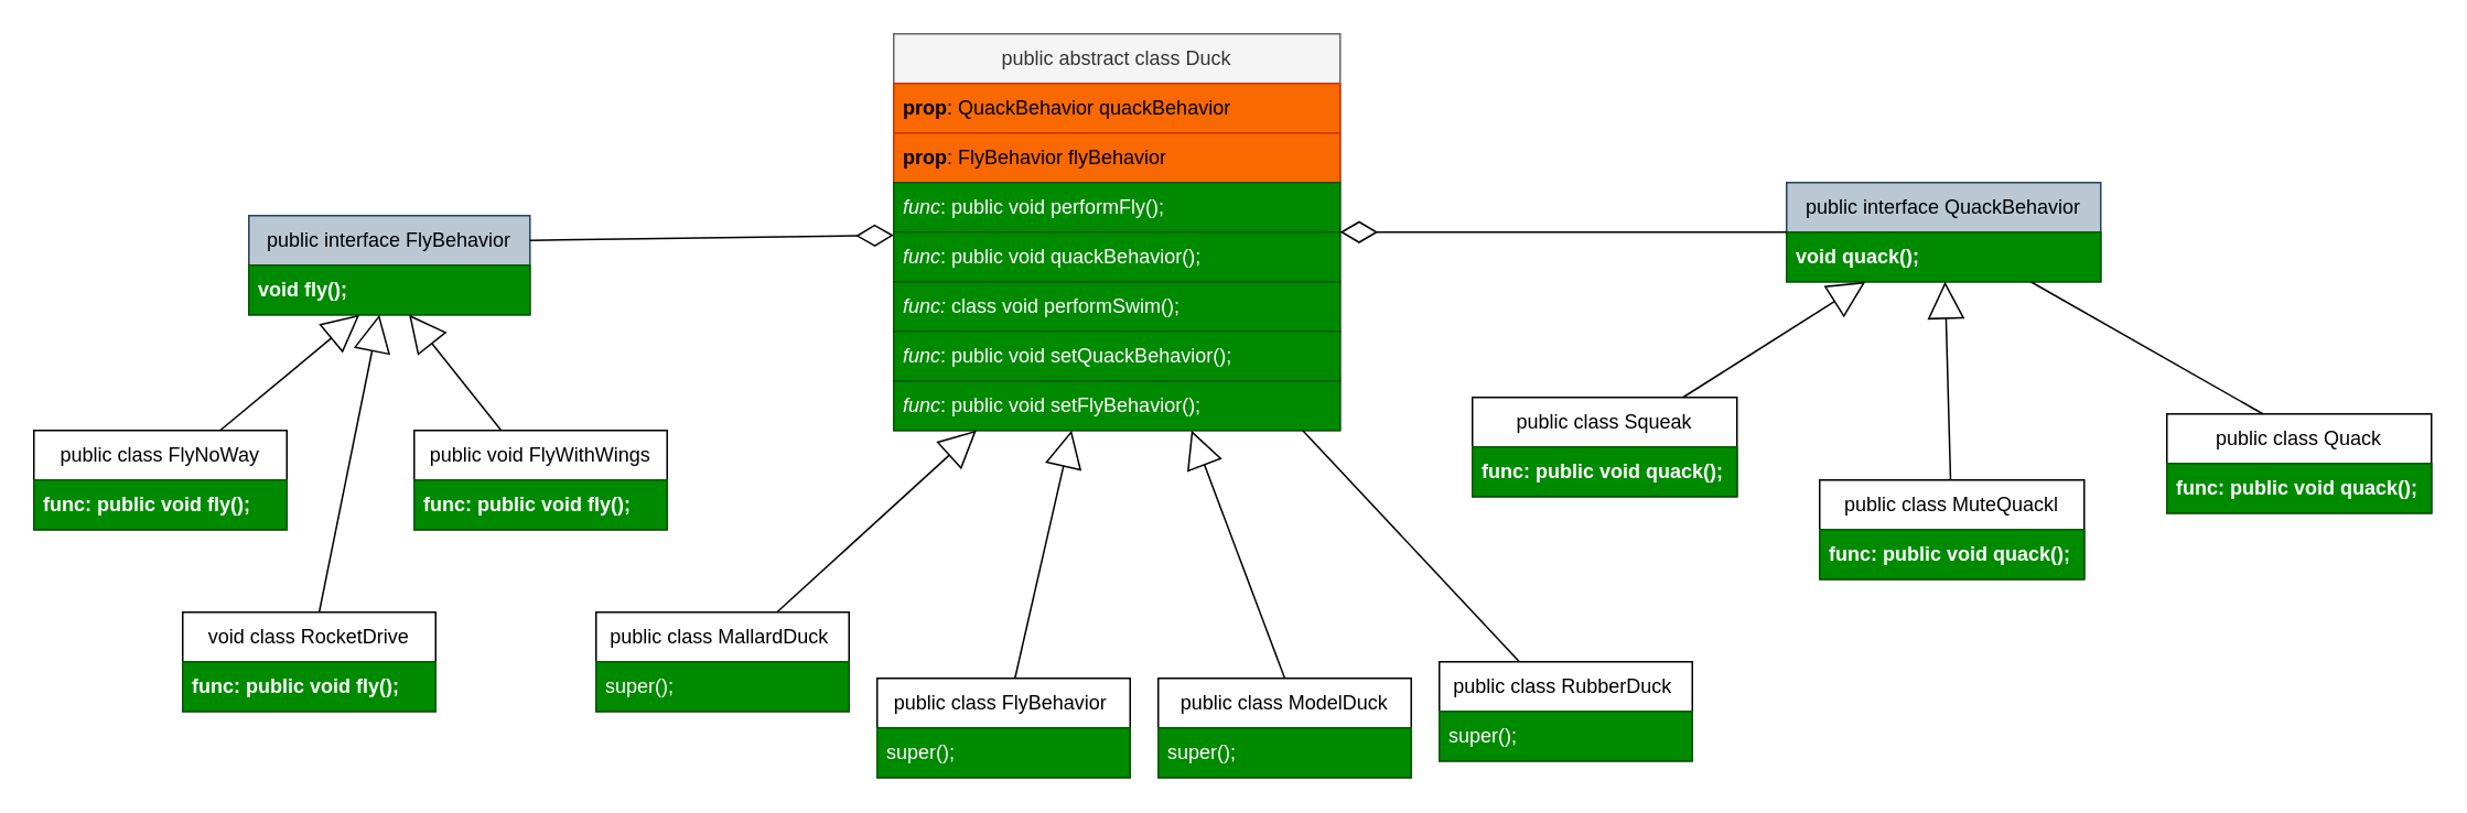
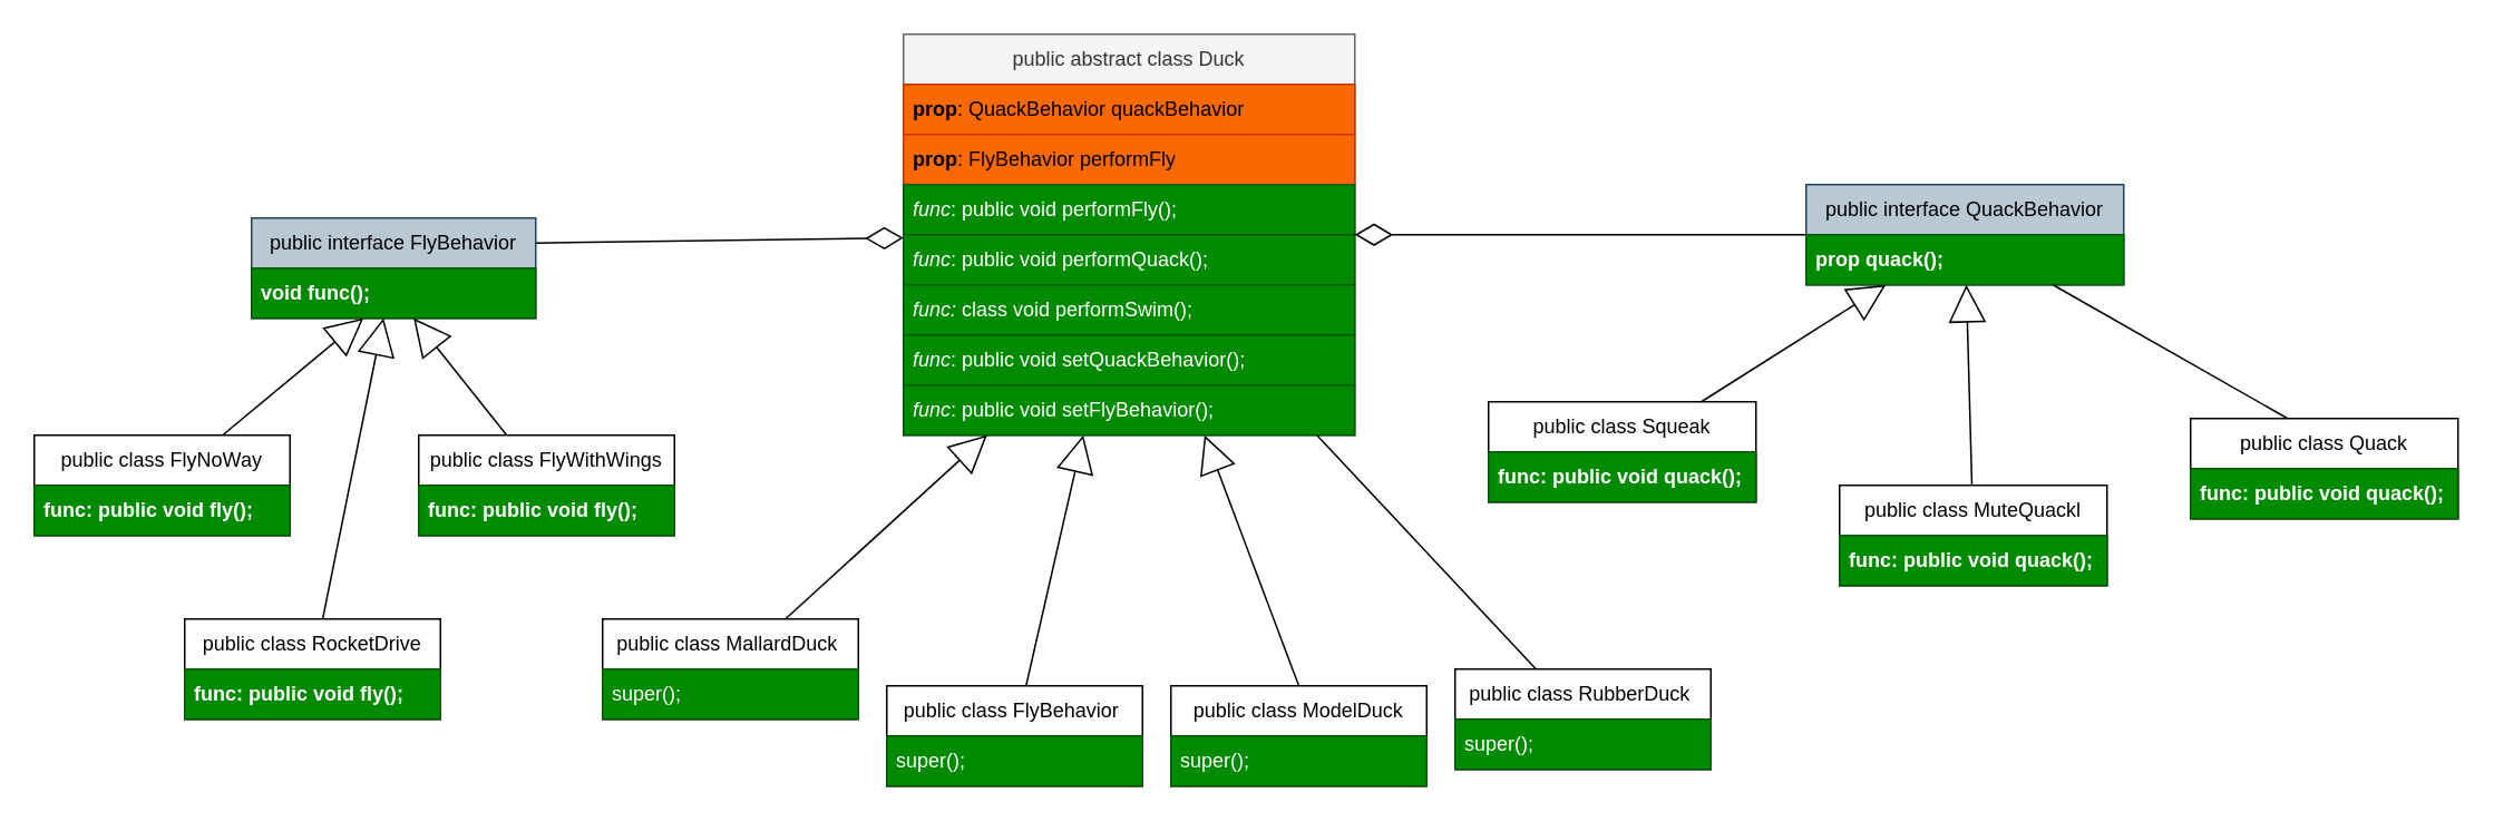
- <mxCell id="4" value="&lt;b&gt;prop&lt;/b&gt;: FlyBehavior flyBehavior" style="text;strokeColor=#C73500;fillColor=#fa6800;align=left;verticalAlign=middle;spacingLeft=4;spacingRight=4;overflow=hidden;points=[[0,0.5],[1,0.5]];portConstraint=eastwest;rotatable=0;whiteSpace=wrap;html=1;perimeterSpacing=0;fontColor=#000000;" parent="2" vertex="1"><mxGeometry y="60" width="270" height="30" as="geometry" /></mxCell>
+ <mxCell id="4" value="&lt;b&gt;prop&lt;/b&gt;: FlyBehavior performFly" style="text;strokeColor=#C73500;fillColor=#fa6800;align=left;verticalAlign=middle;spacingLeft=4;spacingRight=4;overflow=hidden;points=[[0,0.5],[1,0.5]];portConstraint=eastwest;rotatable=0;whiteSpace=wrap;html=1;perimeterSpacing=0;fontColor=#000000;" parent="2" vertex="1"><mxGeometry y="60" width="270" height="30" as="geometry" /></mxCell>
- <mxCell id="6" value="&lt;i&gt;func&lt;/i&gt;: public void quackBehavior();" style="text;strokeColor=#005700;fillColor=#008a00;align=left;verticalAlign=middle;spacingLeft=4;spacingRight=4;overflow=hidden;points=[[0,0.5],[1,0.5]];portConstraint=eastwest;rotatable=0;whiteSpace=wrap;html=1;fontColor=#ffffff;" parent="2" vertex="1"><mxGeometry y="120" width="270" height="30" as="geometry" /></mxCell>
+ <mxCell id="6" value="&lt;i&gt;func&lt;/i&gt;: public void performQuack();" style="text;strokeColor=#005700;fillColor=#008a00;align=left;verticalAlign=middle;spacingLeft=4;spacingRight=4;overflow=hidden;points=[[0,0.5],[1,0.5]];portConstraint=eastwest;rotatable=0;whiteSpace=wrap;html=1;fontColor=#ffffff;" parent="2" vertex="1"><mxGeometry y="120" width="270" height="30" as="geometry" /></mxCell>
- <mxCell id="13" value="&lt;b&gt;void quack();&lt;/b&gt;" style="text;strokeColor=#005700;fillColor=#008a00;align=left;verticalAlign=middle;spacingLeft=4;spacingRight=4;overflow=hidden;points=[[0,0.5],[1,0.5]];portConstraint=eastwest;rotatable=0;whiteSpace=wrap;html=1;fontColor=#ffffff;" parent="12" vertex="1"><mxGeometry y="30" width="190" height="30" as="geometry" /></mxCell>
+ <mxCell id="13" value="&lt;b&gt;prop quack();&lt;/b&gt;" style="text;strokeColor=#005700;fillColor=#008a00;align=left;verticalAlign=middle;spacingLeft=4;spacingRight=4;overflow=hidden;points=[[0,0.5],[1,0.5]];portConstraint=eastwest;rotatable=0;whiteSpace=wrap;html=1;fontColor=#ffffff;" parent="12" vertex="1"><mxGeometry y="30" width="190" height="30" as="geometry" /></mxCell>
- <mxCell id="11" value="&lt;b&gt;void fly();&lt;/b&gt;" style="text;strokeColor=#005700;fillColor=#008a00;align=left;verticalAlign=middle;spacingLeft=4;spacingRight=4;overflow=hidden;points=[[0,0.5],[1,0.5]];portConstraint=eastwest;rotatable=0;whiteSpace=wrap;html=1;fontColor=#ffffff;" parent="10" vertex="1"><mxGeometry y="30" width="170" height="30" as="geometry" /></mxCell>
+ <mxCell id="11" value="&lt;b&gt;void func();&lt;/b&gt;" style="text;strokeColor=#005700;fillColor=#008a00;align=left;verticalAlign=middle;spacingLeft=4;spacingRight=4;overflow=hidden;points=[[0,0.5],[1,0.5]];portConstraint=eastwest;rotatable=0;whiteSpace=wrap;html=1;fontColor=#ffffff;" parent="10" vertex="1"><mxGeometry y="30" width="170" height="30" as="geometry" /></mxCell>
- <mxCell id="14" value="public void FlyWithWings" style="swimlane;fontStyle=0;childLayout=stackLayout;horizontal=1;startSize=30;horizontalStack=0;resizeParent=1;resizeParentMax=0;resizeLast=0;collapsible=1;marginBottom=0;whiteSpace=wrap;html=1;" parent="1" vertex="1"><mxGeometry x="250" y="260" width="153" height="60" as="geometry"><mxRectangle x="40" y="90" width="180" height="30" as="alternateBounds" /></mxGeometry></mxCell>
+ <mxCell id="14" value="public class FlyWithWings" style="swimlane;fontStyle=0;childLayout=stackLayout;horizontal=1;startSize=30;horizontalStack=0;resizeParent=1;resizeParentMax=0;resizeLast=0;collapsible=1;marginBottom=0;whiteSpace=wrap;html=1;" parent="1" vertex="1"><mxGeometry x="250" y="260" width="153" height="60" as="geometry"><mxRectangle x="40" y="90" width="180" height="30" as="alternateBounds" /></mxGeometry></mxCell>
- <mxCell id="40" value="void class RocketDrive" style="swimlane;fontStyle=0;childLayout=stackLayout;horizontal=1;startSize=30;horizontalStack=0;resizeParent=1;resizeParentMax=0;resizeLast=0;collapsible=1;marginBottom=0;whiteSpace=wrap;html=1;" vertex="1" parent="1"><mxGeometry x="110" y="370" width="153" height="60" as="geometry"><mxRectangle x="40" y="90" width="180" height="30" as="alternateBounds" /></mxGeometry></mxCell>
+ <mxCell id="40" value="public class RocketDrive" style="swimlane;fontStyle=0;childLayout=stackLayout;horizontal=1;startSize=30;horizontalStack=0;resizeParent=1;resizeParentMax=0;resizeLast=0;collapsible=1;marginBottom=0;whiteSpace=wrap;html=1;" vertex="1" parent="1"><mxGeometry x="110" y="370" width="153" height="60" as="geometry"><mxRectangle x="40" y="90" width="180" height="30" as="alternateBounds" /></mxGeometry></mxCell>
